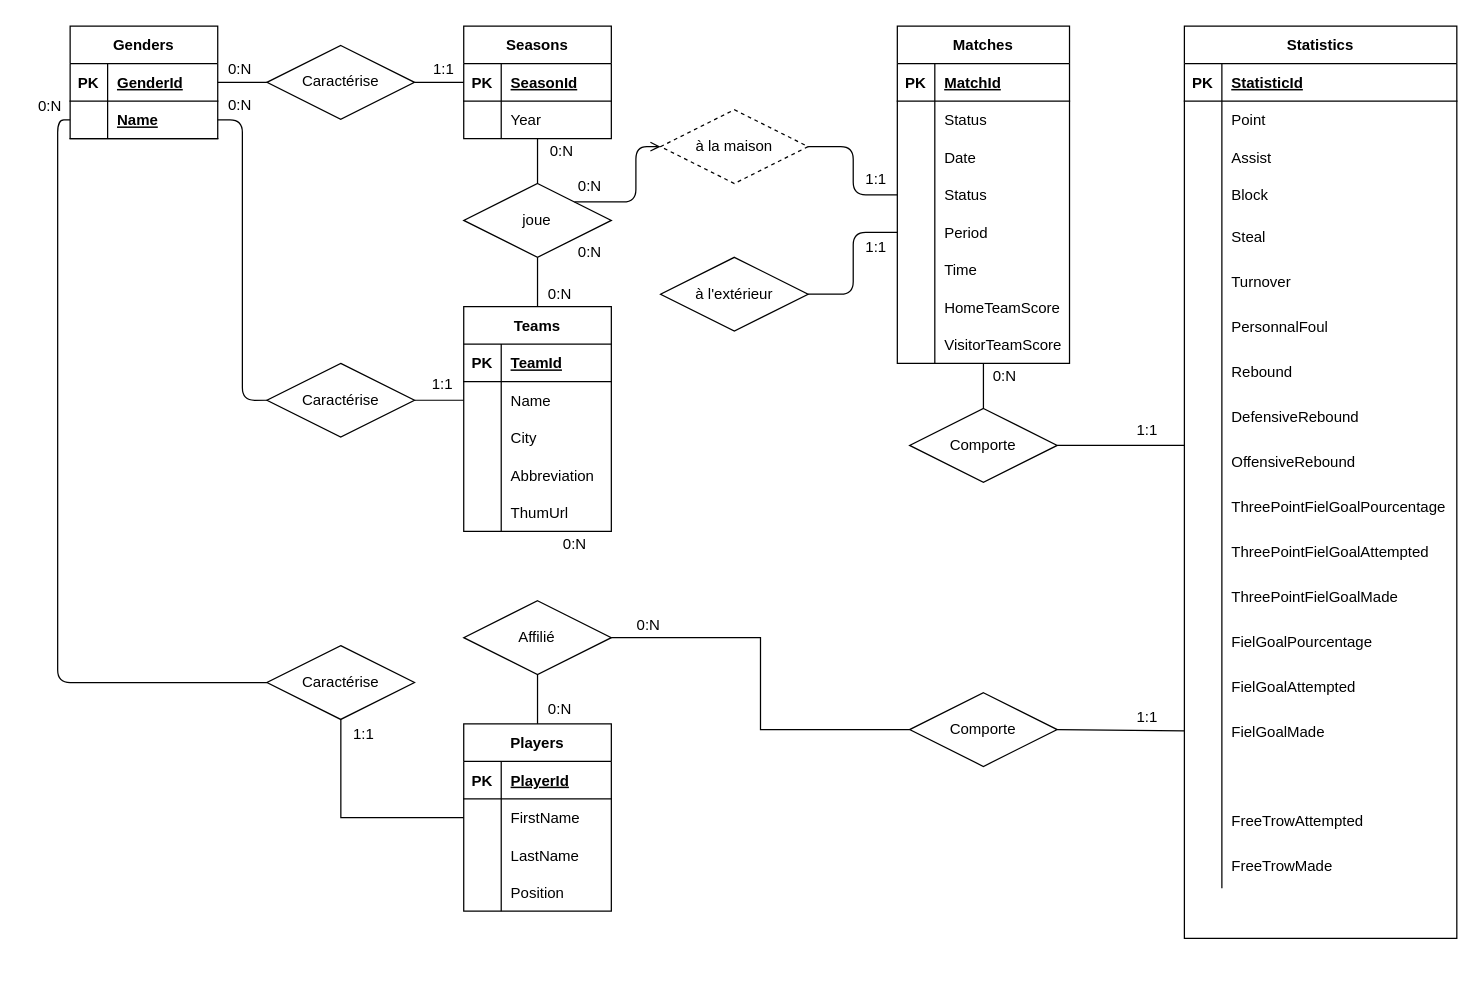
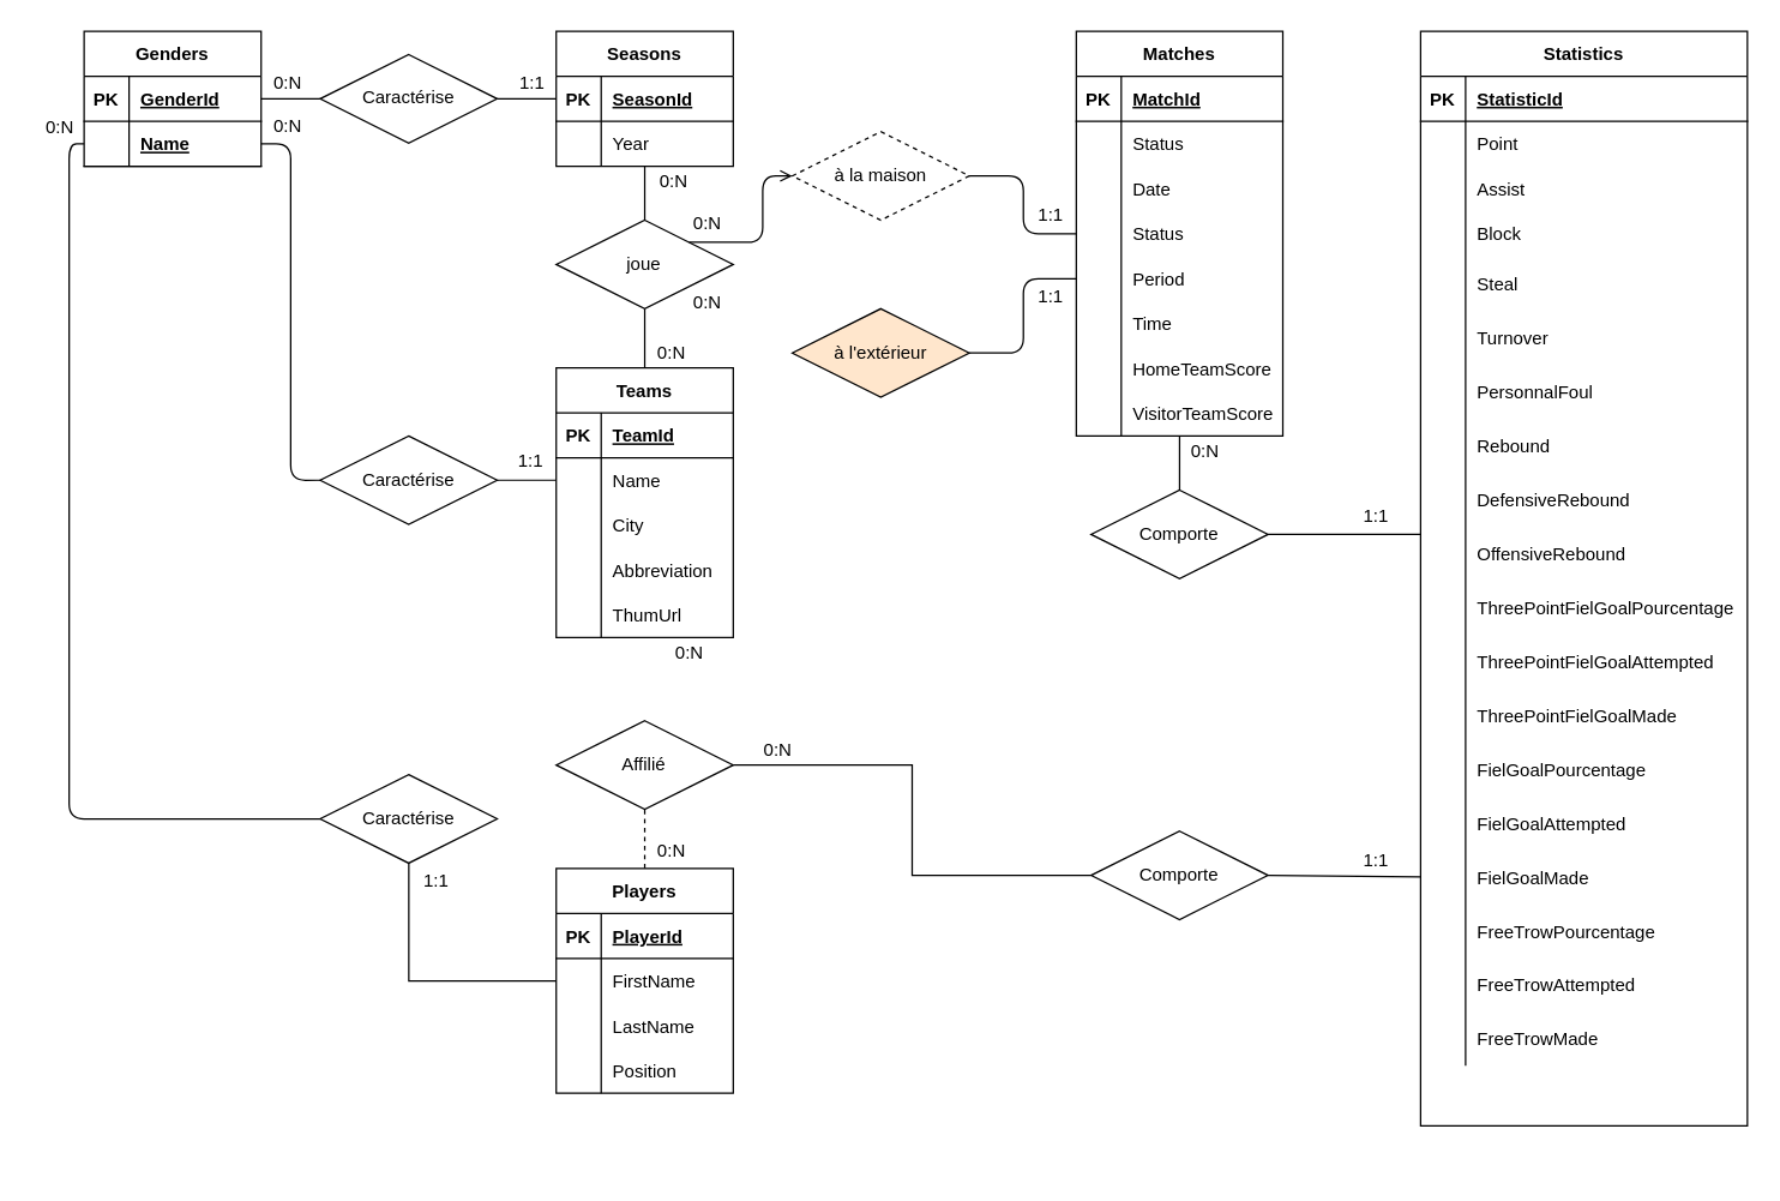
- <mxCell id="156" value="&lt;span style=&quot;font-weight: normal&quot;&gt;à l'extérieur&lt;/span&gt;" style="rhombus;whiteSpace=wrap;html=1;fontStyle=1;startSize=30;" parent="1" vertex="1"><mxGeometry x="527.82" y="205.41" width="118.11" height="59.055" as="geometry" /></mxCell>
+ <mxCell id="156" value="&lt;span style=&quot;font-weight: normal&quot;&gt;à l'extérieur&lt;/span&gt;" style="rhombus;whiteSpace=wrap;html=1;fontStyle=1;startSize=30;fillColor=#ffe6cc;" parent="1" vertex="1"><mxGeometry x="527.82" y="205.41" width="118.11" height="59.055" as="geometry" /></mxCell>
- <mxCell id="124" value="" style="edgeStyle=none;rounded=0;orthogonalLoop=1;jettySize=auto;html=1;endArrow=none;endFill=0;exitX=0.5;exitY=0;exitDx=0;exitDy=0;entryX=0.5;entryY=1;entryDx=0;entryDy=0;" parent="1" source="104" target="122" edge="1"><mxGeometry x="4.871" y="-41.398" as="geometry"><mxPoint x="433.318" y="201.614" as="sourcePoint" /><mxPoint x="433.317" y="162.209" as="targetPoint" /></mxGeometry></mxCell>
+ <mxCell id="124" value="" style="edgeStyle=none;rounded=0;orthogonalLoop=1;jettySize=auto;html=1;endArrow=none;endFill=0;exitX=0.5;exitY=0;exitDx=0;exitDy=0;entryX=0.5;entryY=1;entryDx=0;entryDy=0;dashed=1;" parent="1" source="104" target="122" edge="1"><mxGeometry x="4.871" y="-41.398" as="geometry"><mxPoint x="433.318" y="201.614" as="sourcePoint" /><mxPoint x="433.317" y="162.209" as="targetPoint" /></mxGeometry></mxCell>
+ <mxCell id="73" value="FreeTrowPourcentage" style="shape=partialRectangle;connectable=0;fillColor=none;top=0;left=0;bottom=0;right=0;align=left;spacingLeft=6;overflow=hidden;" parent="71" vertex="1"><mxGeometry x="30" width="188" height="36" as="geometry" /></mxCell>
